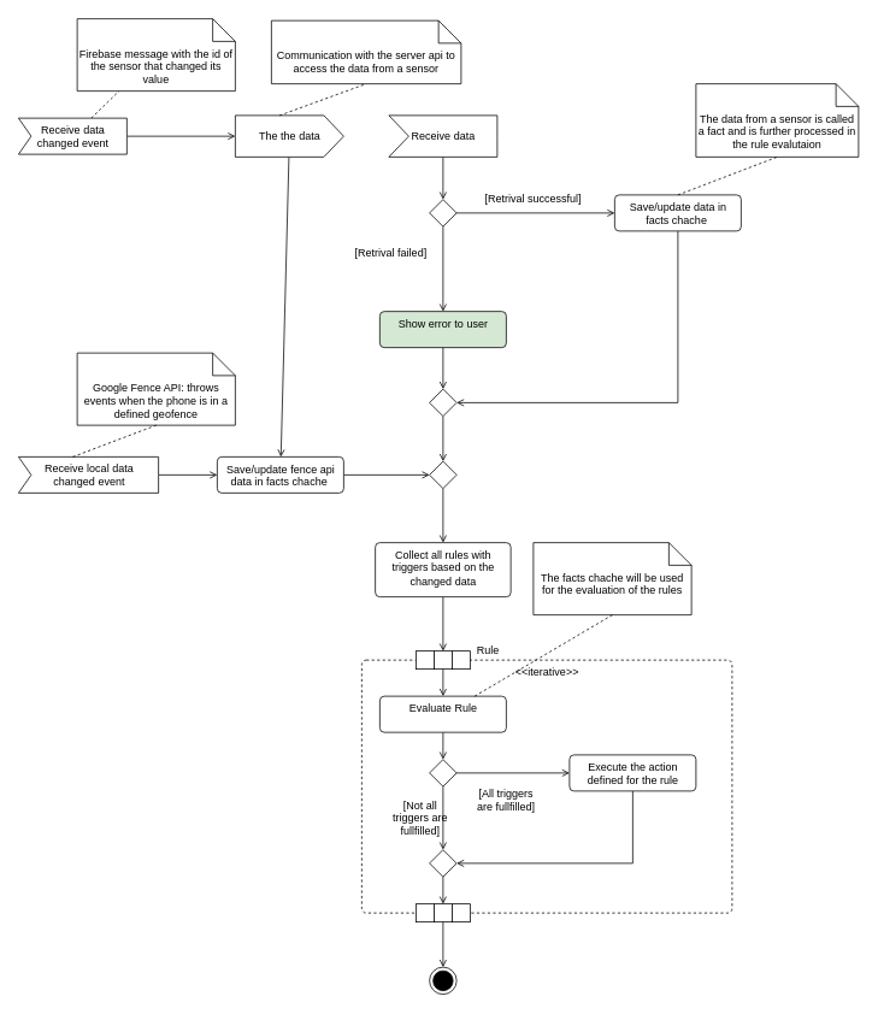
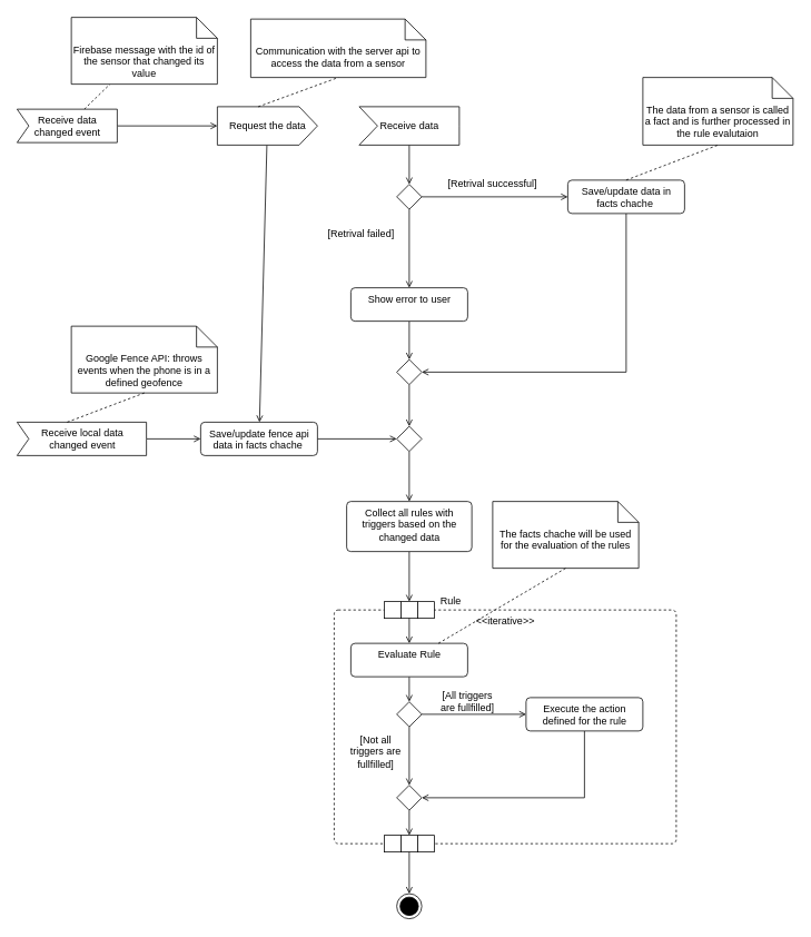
- <mxCell id="21" value="The the data" style="html=1;shadow=0;dashed=0;align=center;verticalAlign=middle;shape=mxgraph.arrows2.arrow;dy=0;dx=22;notch=0;" vertex="1" parent="1"><mxGeometry x="260" y="127" width="120" height="46" as="geometry" /></mxCell>
+ <mxCell id="21" value="Request the data" style="html=1;shadow=0;dashed=0;align=center;verticalAlign=middle;shape=mxgraph.arrows2.arrow;dy=0;dx=22;notch=0;" vertex="1" parent="1"><mxGeometry x="260" y="127" width="120" height="46" as="geometry" /></mxCell>
- <mxCell id="30" value="Show error to user" style="html=1;align=center;verticalAlign=top;rounded=1;absoluteArcSize=1;arcSize=10;dashed=0;fillColor=#d5e8d4;" vertex="1" parent="1"><mxGeometry x="420" y="344" width="140" height="40" as="geometry" /></mxCell>
+ <mxCell id="30" value="Show error to user" style="html=1;align=center;verticalAlign=top;rounded=1;absoluteArcSize=1;arcSize=10;dashed=0;" vertex="1" parent="1"><mxGeometry x="420" y="344" width="140" height="40" as="geometry" /></mxCell>
- <mxCell id="57" value="[All triggers are fullfilled]" style="text;html=1;strokeColor=none;fillColor=none;align=center;verticalAlign=middle;whiteSpace=wrap;rounded=0;" vertex="1" parent="1"><mxGeometry x="520" y="875" width="80" height="20" as="geometry" /></mxCell>
+ <mxCell id="57" value="[All triggers are fullfilled]" style="text;html=1;strokeColor=none;fillColor=none;align=center;verticalAlign=middle;whiteSpace=wrap;rounded=0;" vertex="1" parent="1"><mxGeometry x="520" y="830" width="80" height="20" as="geometry" /></mxCell>
- <mxCell id="58" value="[Not all triggers are fullfilled]" style="text;html=1;strokeColor=none;fillColor=none;align=center;verticalAlign=middle;whiteSpace=wrap;rounded=0;" vertex="1" parent="1"><mxGeometry x="425" y="880" width="80" height="50" as="geometry" /></mxCell>
+ <mxCell id="58" value="[Not all triggers are fullfilled]" style="text;html=1;strokeColor=none;fillColor=none;align=center;verticalAlign=middle;whiteSpace=wrap;rounded=0;" vertex="1" parent="1"><mxGeometry x="410" y="875" width="80" height="50" as="geometry" /></mxCell>
